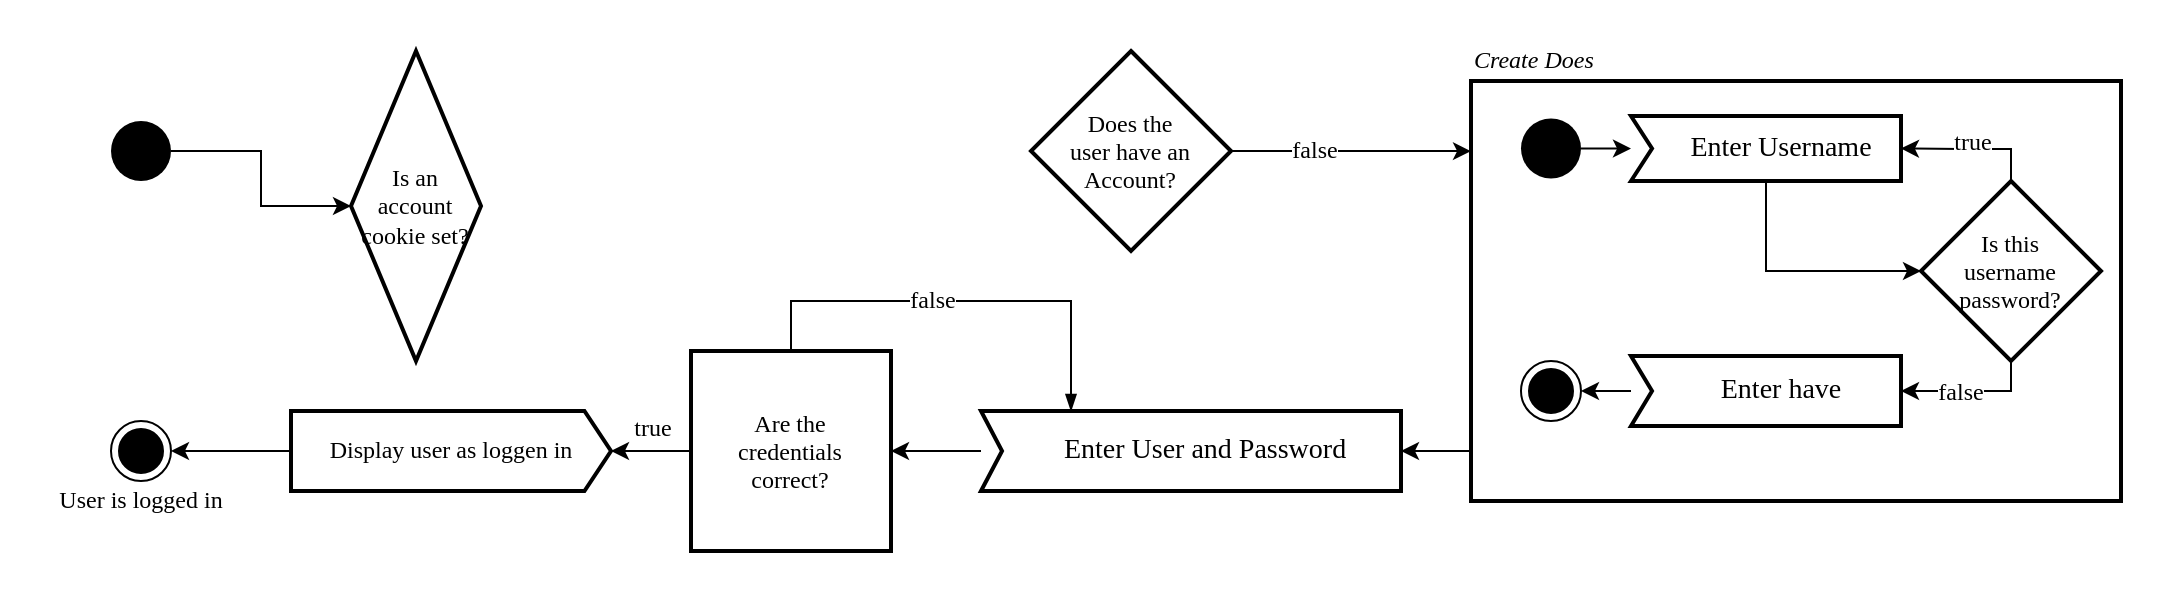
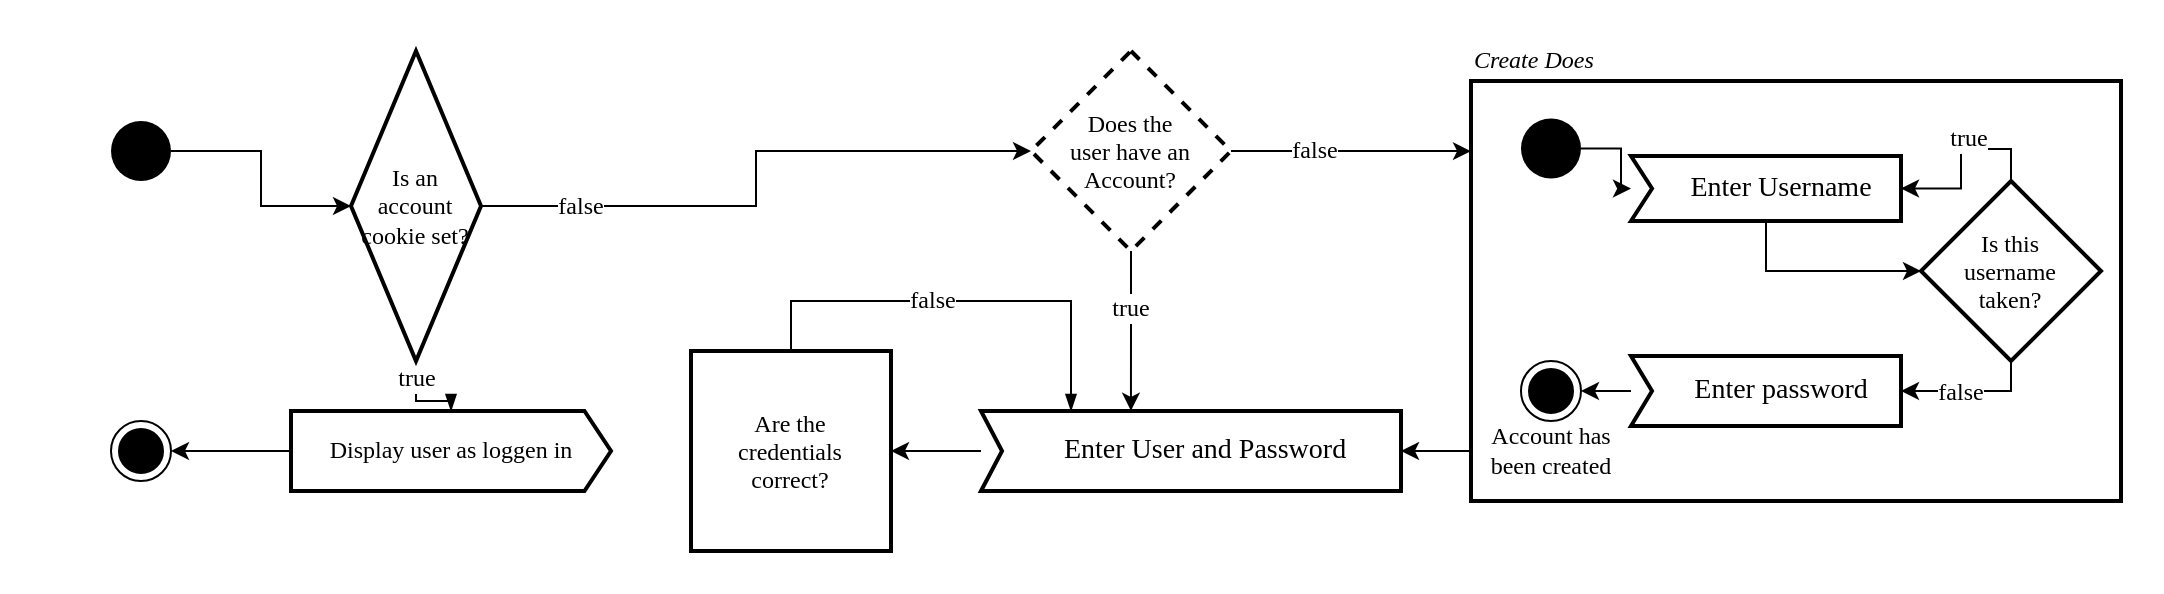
- <mxCell id="30" value="Enter Username" style="html=1;shape=mxgraph.infographic.ribbonSimple;notch1=10.52;notch2=0;align=center;verticalAlign=middle;fontSize=14;fontStyle=0;fillColor=none;flipH=0;spacingRight=0;spacingLeft=14;rounded=1;fontFamily=Georgia;strokeWidth=2;" vertex="1" parent="28"><mxGeometry x="80" y="17.5" width="135" height="32.5" as="geometry" /></mxCell>
+ <mxCell id="30" value="Enter Username" style="html=1;shape=mxgraph.infographic.ribbonSimple;notch1=10.52;notch2=0;align=center;verticalAlign=middle;fontSize=14;fontStyle=0;fillColor=none;flipH=0;spacingRight=0;spacingLeft=14;rounded=1;fontFamily=Georgia;strokeWidth=2;" vertex="1" parent="28"><mxGeometry x="80" y="37.5" width="135" height="32.5" as="geometry" /></mxCell>
- <mxCell id="15" value="Does the&#10;user have an&#10;Account?" style="rhombus;rounded=0;fontSize=12;strokeWidth=2;fillColor=none;fontFamily=Georgia;" vertex="1" parent="1"><mxGeometry x="515" y="25" width="100" height="100" as="geometry" /></mxCell>
+ <mxCell id="15" value="Does the&#10;user have an&#10;Account?" style="rhombus;rounded=0;fontSize=12;strokeWidth=2;fillColor=none;fontFamily=Georgia;dashed=1;" vertex="1" parent="1"><mxGeometry x="515" y="25" width="100" height="100" as="geometry" /></mxCell>
+ <mxCell id="4" style="edgeStyle=orthogonalEdgeStyle;rounded=0;orthogonalLoop=1;jettySize=auto;html=1;entryX=0;entryY=0.5;entryDx=0;entryDy=0;fontFamily=Georgia;fontSize=12;" edge="1" parent="1" source="8" target="15"><mxGeometry relative="1" as="geometry" /></mxCell>
+ <mxCell id="5" value="false" style="edgeLabel;html=1;align=center;verticalAlign=middle;resizable=0;points=[];fontSize=12;fontFamily=Georgia;" vertex="1" connectable="0" parent="4"><mxGeometry x="-0.362" y="1" relative="1" as="geometry"><mxPoint x="-47" y="1" as="offset" /></mxGeometry></mxCell>
- <mxCell id="35" value="Is this&#10;username&#10;password?" style="rhombus;rounded=0;fontFamily=Georgia;fontSize=12;strokeWidth=2;fillColor=none;align=center;" vertex="1" parent="28"><mxGeometry x="225" y="50" width="90" height="90" as="geometry" /></mxCell>
+ <mxCell id="35" value="Is this&#10;username&#10;taken?" style="rhombus;rounded=0;fontFamily=Georgia;fontSize=12;strokeWidth=2;fillColor=none;align=center;" vertex="1" parent="28"><mxGeometry x="225" y="50" width="90" height="90" as="geometry" /></mxCell>
+ <mxCell id="11" style="edgeStyle=orthogonalEdgeStyle;rounded=0;orthogonalLoop=1;jettySize=auto;html=1;fontFamily=Georgia;fontSize=12;entryX=0.357;entryY=-0.003;entryDx=0;entryDy=0;entryPerimeter=0;" edge="1" parent="1" source="15" target="22"><mxGeometry relative="1" as="geometry"><mxPoint x="425" y="180" as="targetPoint" /><Array as="points"><mxPoint x="565" y="160" /><mxPoint x="565" y="160" /></Array></mxGeometry></mxCell>
+ <mxCell id="12" value="true" style="edgeLabel;html=1;align=center;verticalAlign=middle;resizable=0;points=[];fontSize=12;fontFamily=Georgia;" vertex="1" connectable="0" parent="11"><mxGeometry x="-0.288" y="-1" relative="1" as="geometry"><mxPoint as="offset" /></mxGeometry></mxCell>
- <mxCell id="37" value="Enter have" style="html=1;shape=mxgraph.infographic.ribbonSimple;notch1=10.52;notch2=0;align=center;verticalAlign=middle;fontSize=14;fontStyle=0;fillColor=none;flipH=0;spacingRight=0;spacingLeft=14;rounded=1;fontFamily=Georgia;strokeWidth=2;" vertex="1" parent="28"><mxGeometry x="80" y="137.5" width="135" height="35" as="geometry" /></mxCell>
+ <mxCell id="37" value="Enter password" style="html=1;shape=mxgraph.infographic.ribbonSimple;notch1=10.52;notch2=0;align=center;verticalAlign=middle;fontSize=14;fontStyle=0;fillColor=none;flipH=0;spacingRight=0;spacingLeft=14;rounded=1;fontFamily=Georgia;strokeWidth=2;" vertex="1" parent="28"><mxGeometry x="80" y="137.5" width="135" height="35" as="geometry" /></mxCell>
+ <mxCell id="6" style="edgeStyle=orthogonalEdgeStyle;rounded=0;orthogonalLoop=1;jettySize=auto;html=1;fontFamily=Georgia;fontSize=12;endArrow=blockThin;endFill=1;" edge="1" parent="1" source="8" target="9"><mxGeometry relative="1" as="geometry" /></mxCell>
+ <mxCell id="7" value="true" style="edgeLabel;html=1;align=center;verticalAlign=middle;resizable=0;points=[];fontSize=12;fontFamily=Georgia;" vertex="1" connectable="0" parent="6"><mxGeometry x="-0.62" relative="1" as="geometry"><mxPoint as="offset" /></mxGeometry></mxCell>
- <mxCell id="16" style="edgeStyle=orthogonalEdgeStyle;rounded=0;orthogonalLoop=1;jettySize=auto;html=1;entryX=1;entryY=0.5;entryDx=0;entryDy=0;entryPerimeter=0;fontFamily=Georgia;fontSize=12;" edge="1" parent="1" source="20" target="9"><mxGeometry relative="1" as="geometry" /></mxCell>
- <mxCell id="17" value="true" style="edgeLabel;html=1;align=center;verticalAlign=middle;resizable=0;points=[];fontSize=12;fontFamily=Georgia;" vertex="1" connectable="0" parent="16"><mxGeometry x="0.295" y="-1" relative="1" as="geometry"><mxPoint x="6" y="-11" as="offset" /></mxGeometry></mxCell>
+ <mxCell id="42" value="&lt;div&gt;Account has&lt;/div&gt;&lt;div&gt;been created&lt;/div&gt;" style="text;html=1;align=center;verticalAlign=middle;resizable=0;points=[];autosize=1;strokeColor=none;fillColor=none;fontSize=12;fontFamily=Georgia;" vertex="1" parent="40"><mxGeometry y="30" width="80" height="30" as="geometry" /></mxCell>
- <mxCell id="26" value="User is logged in" style="text;html=1;align=center;verticalAlign=middle;resizable=0;points=[];autosize=1;strokeColor=none;fillColor=none;fontSize=12;fontFamily=Georgia;" vertex="1" parent="24"><mxGeometry y="30" width="100" height="20" as="geometry" /></mxCell>
